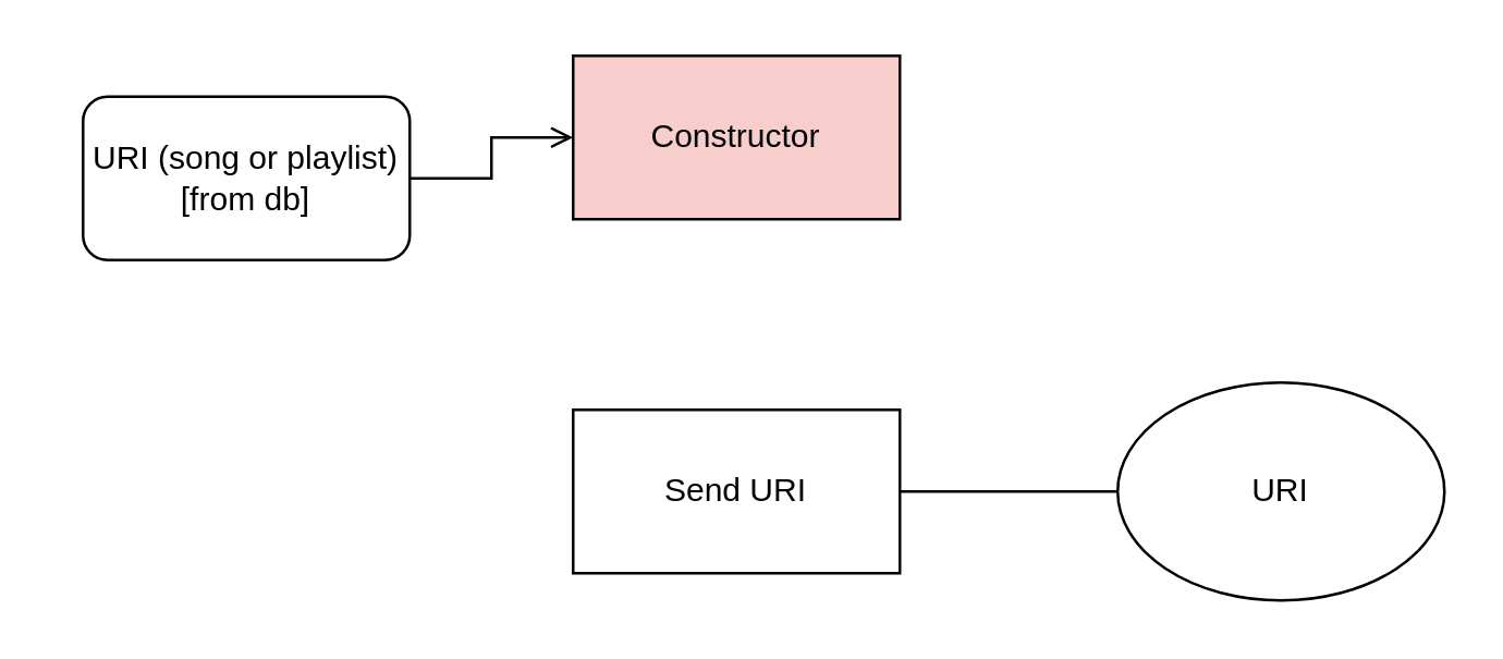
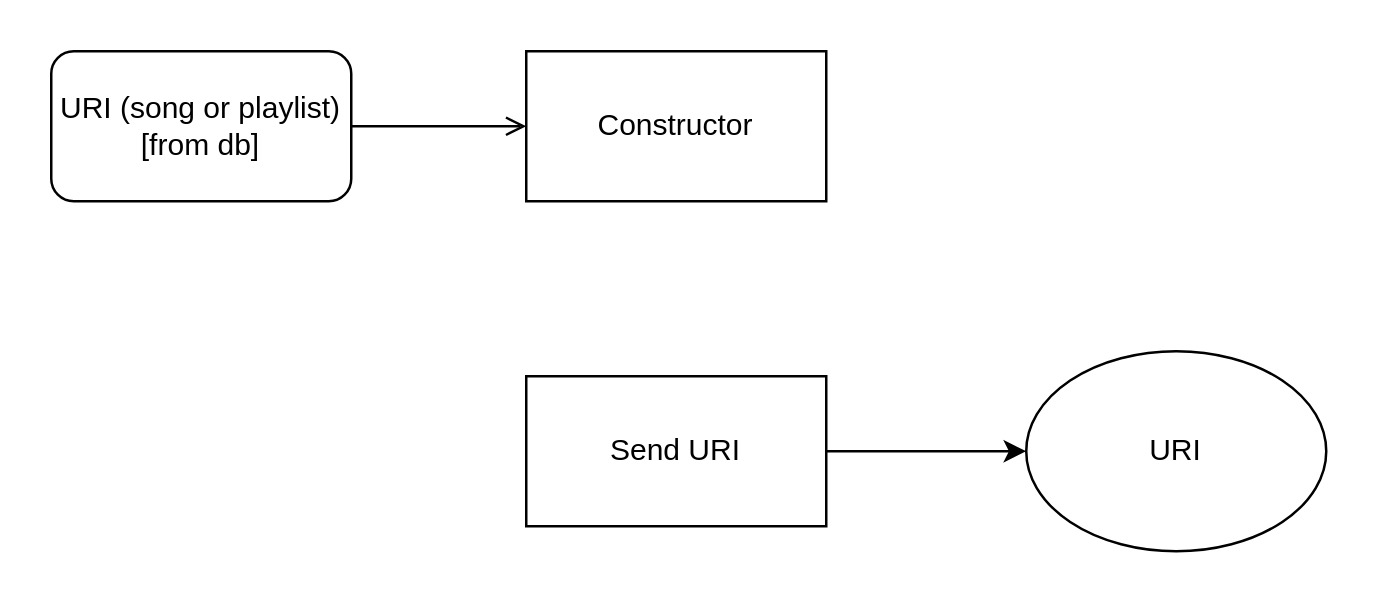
- <mxCell id="2" value="Constructor" style="rounded=0;whiteSpace=wrap;html=1;fillColor=#f8cecc;" parent="1" vertex="1"><mxGeometry x="210" y="20" width="120" height="60" as="geometry" /></mxCell>
+ <mxCell id="2" value="Constructor" style="rounded=0;whiteSpace=wrap;html=1;" parent="1" vertex="1"><mxGeometry x="210" y="20" width="120" height="60" as="geometry" /></mxCell>
- <mxCell id="4" value="URI (song or playlist) [from db]" style="rounded=1;whiteSpace=wrap;html=1;" parent="1" vertex="1"><mxGeometry x="30" y="35" width="120" height="60" as="geometry" /></mxCell>
+ <mxCell id="4" value="URI (song or playlist) [from db]" style="rounded=1;whiteSpace=wrap;html=1;" parent="1" vertex="1"><mxGeometry x="20" y="20" width="120" height="60" as="geometry" /></mxCell>
- <mxCell id="5" style="edgeStyle=orthogonalEdgeStyle;rounded=0;orthogonalLoop=1;jettySize=auto;html=1;exitX=1;exitY=0.5;exitDx=0;exitDy=0;entryX=0;entryY=0.5;entryDx=0;entryDy=0;endArrow=none;" parent="1" source="6" target="7" edge="1"><mxGeometry relative="1" as="geometry" /></mxCell>
+ <mxCell id="5" style="edgeStyle=orthogonalEdgeStyle;rounded=0;orthogonalLoop=1;jettySize=auto;html=1;exitX=1;exitY=0.5;exitDx=0;exitDy=0;entryX=0;entryY=0.5;entryDx=0;entryDy=0;" parent="1" source="6" target="7" edge="1"><mxGeometry relative="1" as="geometry" /></mxCell>
